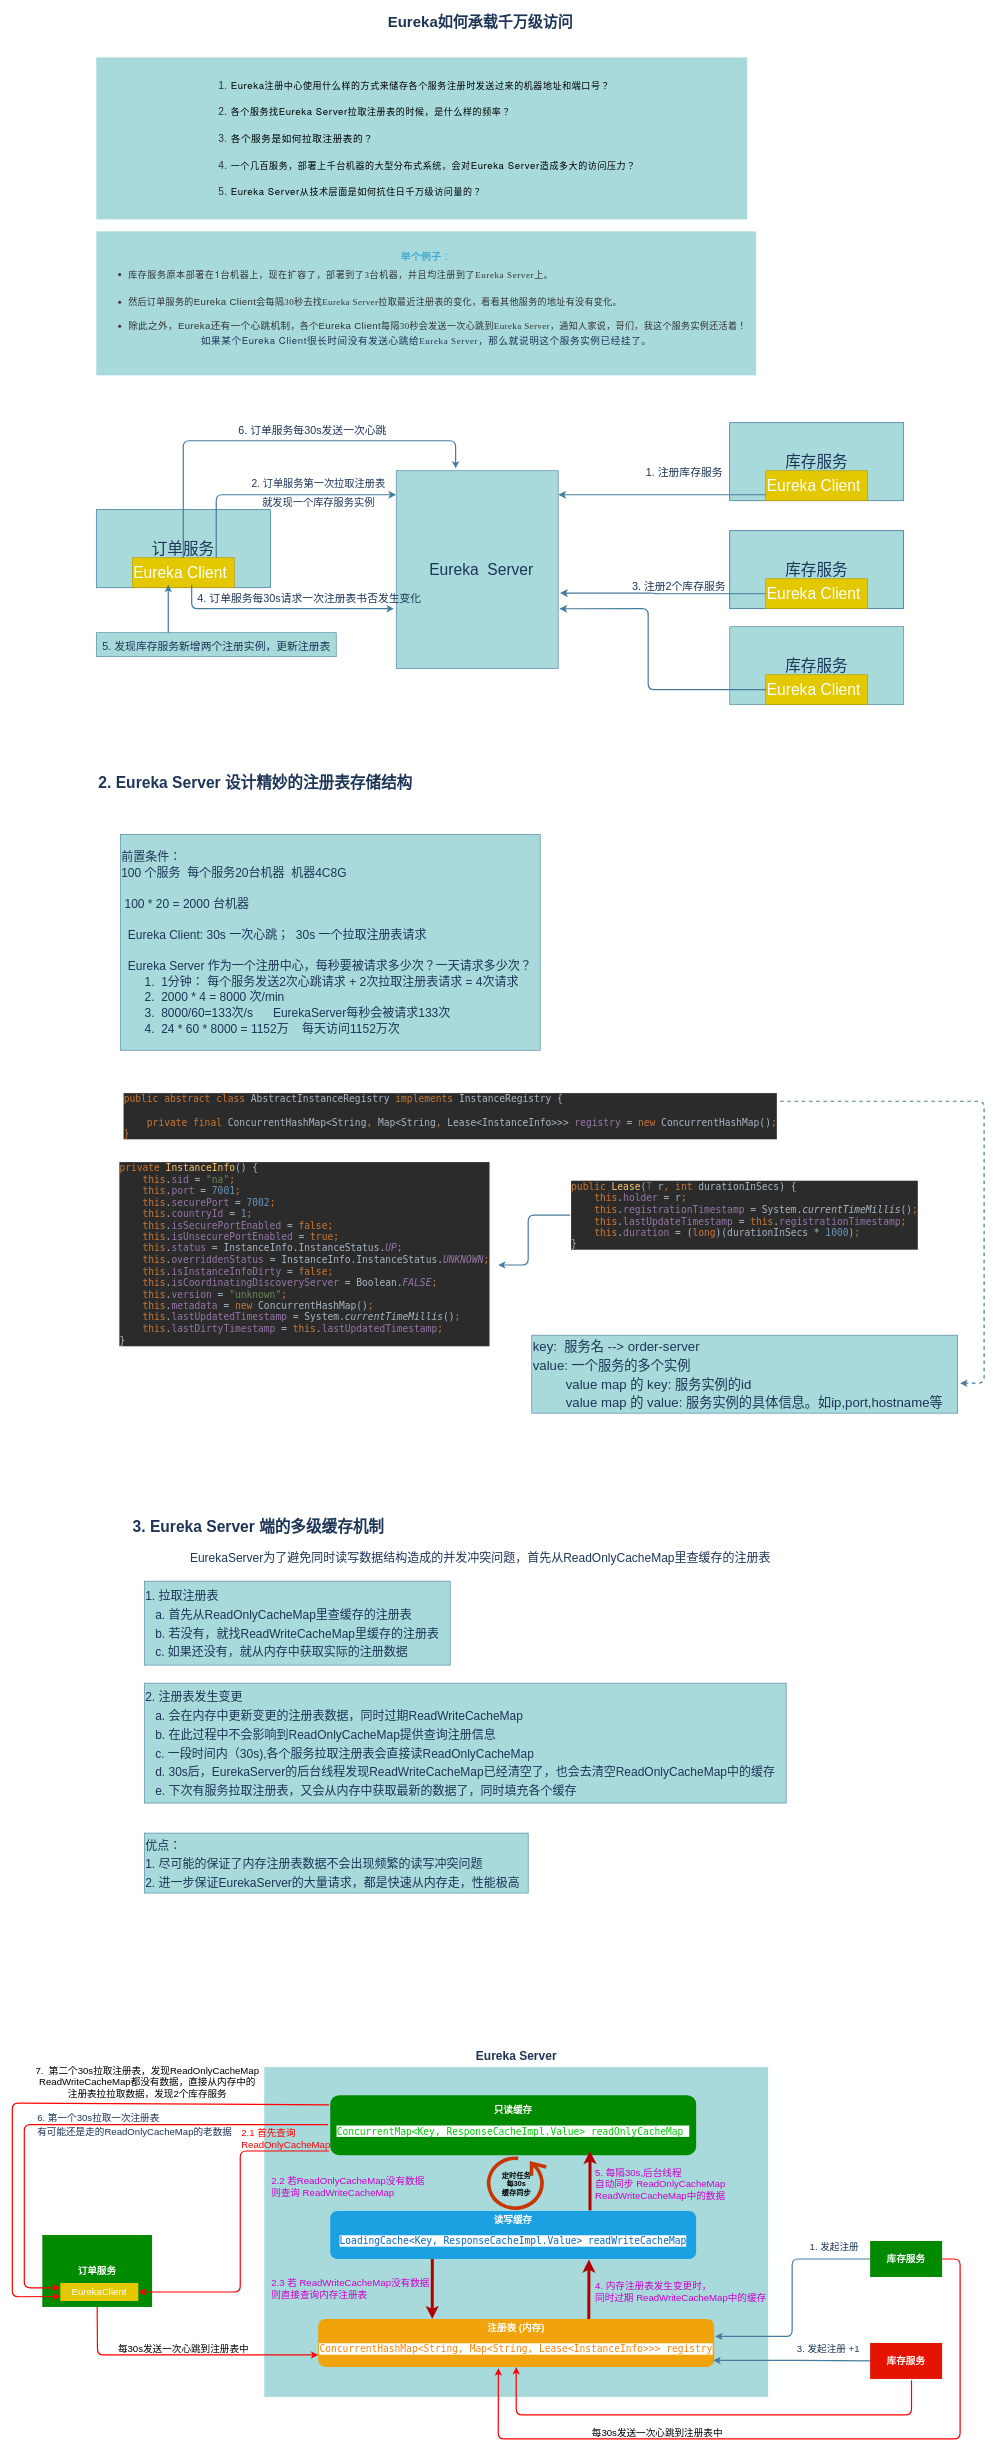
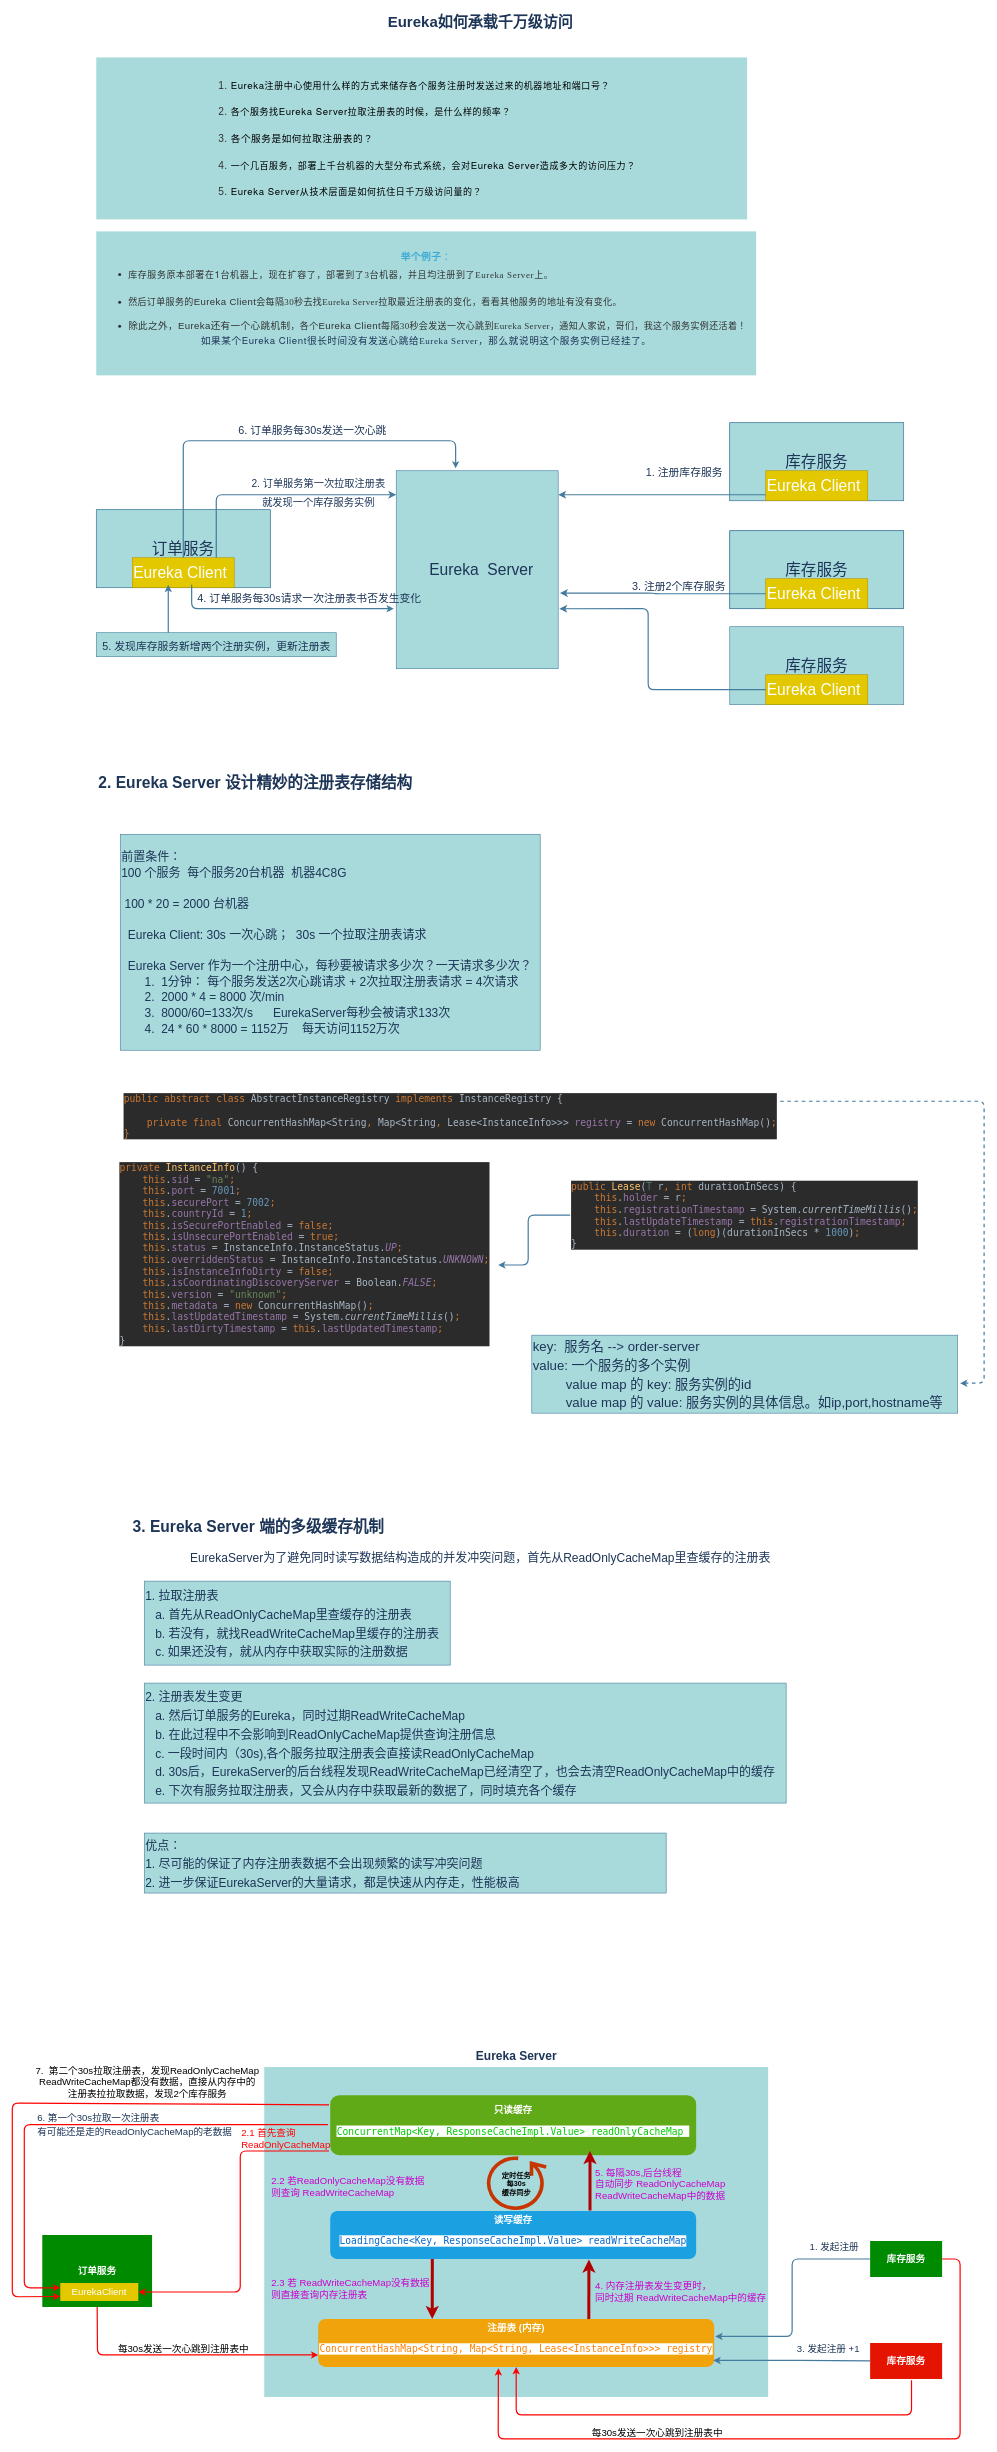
- <mxCell id="45" value="&lt;font style=&quot;font-size: 20px&quot;&gt;2. 注册表发生变更&lt;br&gt;&amp;nbsp; &amp;nbsp;a. 会在内存中更新变更的注册表数据，同时过期ReadWriteCacheMap&lt;br&gt;&amp;nbsp; &amp;nbsp;b. 在此过程中不会影响到ReadOnlyCacheMap提供查询注册信息&lt;br&gt;&amp;nbsp; &amp;nbsp;c. 一段时间内（30s),各个服务拉取注册表会直接读ReadOnlyCacheMap&lt;br&gt;&amp;nbsp; &amp;nbsp;d. 30s后，EurekaServer的后台线程发现ReadWriteCacheMap已经清空了，也会去清空ReadOnlyCacheMap中的缓存&lt;br&gt;&amp;nbsp; &amp;nbsp;e. 下次有服务拉取注册表，又会从内存中获取最新的数据了，同时填充各个缓存&lt;br&gt;&lt;/font&gt;" style="text;html=1;align=left;verticalAlign=middle;resizable=0;points=[];autosize=1;fontSize=26;fillColor=#A8DADC;strokeColor=#457B9D;fontColor=#1D3557;" vertex="1" parent="1"><mxGeometry x="240" y="2805" width="1070" height="200" as="geometry" /></mxCell>
+ <mxCell id="45" value="&lt;font style=&quot;font-size: 20px&quot;&gt;2. 注册表发生变更&lt;br&gt;&amp;nbsp; &amp;nbsp;a. 然后订单服务的Eureka，同时过期ReadWriteCacheMap&lt;br&gt;&amp;nbsp; &amp;nbsp;b. 在此过程中不会影响到ReadOnlyCacheMap提供查询注册信息&lt;br&gt;&amp;nbsp; &amp;nbsp;c. 一段时间内（30s),各个服务拉取注册表会直接读ReadOnlyCacheMap&lt;br&gt;&amp;nbsp; &amp;nbsp;d. 30s后，EurekaServer的后台线程发现ReadWriteCacheMap已经清空了，也会去清空ReadOnlyCacheMap中的缓存&lt;br&gt;&amp;nbsp; &amp;nbsp;e. 下次有服务拉取注册表，又会从内存中获取最新的数据了，同时填充各个缓存&lt;br&gt;&lt;/font&gt;" style="text;html=1;align=left;verticalAlign=middle;resizable=0;points=[];autosize=1;fontSize=26;fillColor=#A8DADC;strokeColor=#457B9D;fontColor=#1D3557;" vertex="1" parent="1"><mxGeometry x="240" y="2805" width="1070" height="200" as="geometry" /></mxCell>
- <mxCell id="46" value="&lt;font style=&quot;font-size: 20px&quot;&gt;优点：&lt;br&gt;1. 尽可能的保证了内存注册表数据不会出现频繁的读写冲突问题&lt;br&gt;2. 进一步保证EurekaServer的大量请求，都是快速从内存走，性能极高&lt;/font&gt;" style="text;html=1;align=left;verticalAlign=middle;resizable=0;points=[];autosize=1;fontSize=26;fontColor=#1D3557;fillColor=#A8DADC;strokeColor=#457B9D;" vertex="1" parent="1"><mxGeometry x="240" y="3055" width="640" height="100" as="geometry" /></mxCell>
+ <mxCell id="46" value="&lt;font style=&quot;font-size: 20px&quot;&gt;优点：&lt;br&gt;1. 尽可能的保证了内存注册表数据不会出现频繁的读写冲突问题&lt;br&gt;2. 进一步保证EurekaServer的大量请求，都是快速从内存走，性能极高&lt;/font&gt;" style="text;html=1;align=left;verticalAlign=middle;resizable=0;points=[];autosize=1;fontSize=26;fontColor=#1D3557;fillColor=#A8DADC;strokeColor=#457B9D;" vertex="1" parent="1"><mxGeometry x="240" y="3055" width="870" height="100" as="geometry" /></mxCell>
- <mxCell id="55" value="&lt;font style=&quot;font-size: 16px&quot;&gt;&lt;b&gt;只读缓存&lt;br&gt;&lt;/b&gt;&lt;pre style=&quot;font-family: &amp;#34;meslo lg m dz for powerline&amp;#34; , monospace ; font-size: 12pt&quot;&gt;&lt;span style=&quot;background-color: rgb(255 , 255 , 255)&quot;&gt;&lt;font color=&quot;#00cc00&quot;&gt;ConcurrentMap&amp;lt;Key, ResponseCacheImpl.Value&amp;gt; readOnlyCacheMap &lt;/font&gt;&lt;/span&gt;&lt;/pre&gt;&lt;/font&gt;" style="whiteSpace=wrap;html=1;rounded=1;sketch=0;fillColor=#008a00;fontColor=#ffffff;strokeColor=none;" vertex="1" parent="1"><mxGeometry x="550" y="3492" width="610" height="100" as="geometry" /></mxCell>
+ <mxCell id="55" value="&lt;font style=&quot;font-size: 16px&quot;&gt;&lt;b&gt;只读缓存&lt;br&gt;&lt;/b&gt;&lt;pre style=&quot;font-family: &amp;#34;meslo lg m dz for powerline&amp;#34; , monospace ; font-size: 12pt&quot;&gt;&lt;span style=&quot;background-color: rgb(255 , 255 , 255)&quot;&gt;&lt;font color=&quot;#00cc00&quot;&gt;ConcurrentMap&amp;lt;Key, ResponseCacheImpl.Value&amp;gt; readOnlyCacheMap &lt;/font&gt;&lt;/span&gt;&lt;/pre&gt;&lt;/font&gt;" style="whiteSpace=wrap;html=1;rounded=1;sketch=0;fillColor=#60a917;fontColor=#ffffff;strokeColor=none;" vertex="1" parent="1"><mxGeometry x="550" y="3492" width="610" height="100" as="geometry" /></mxCell>
